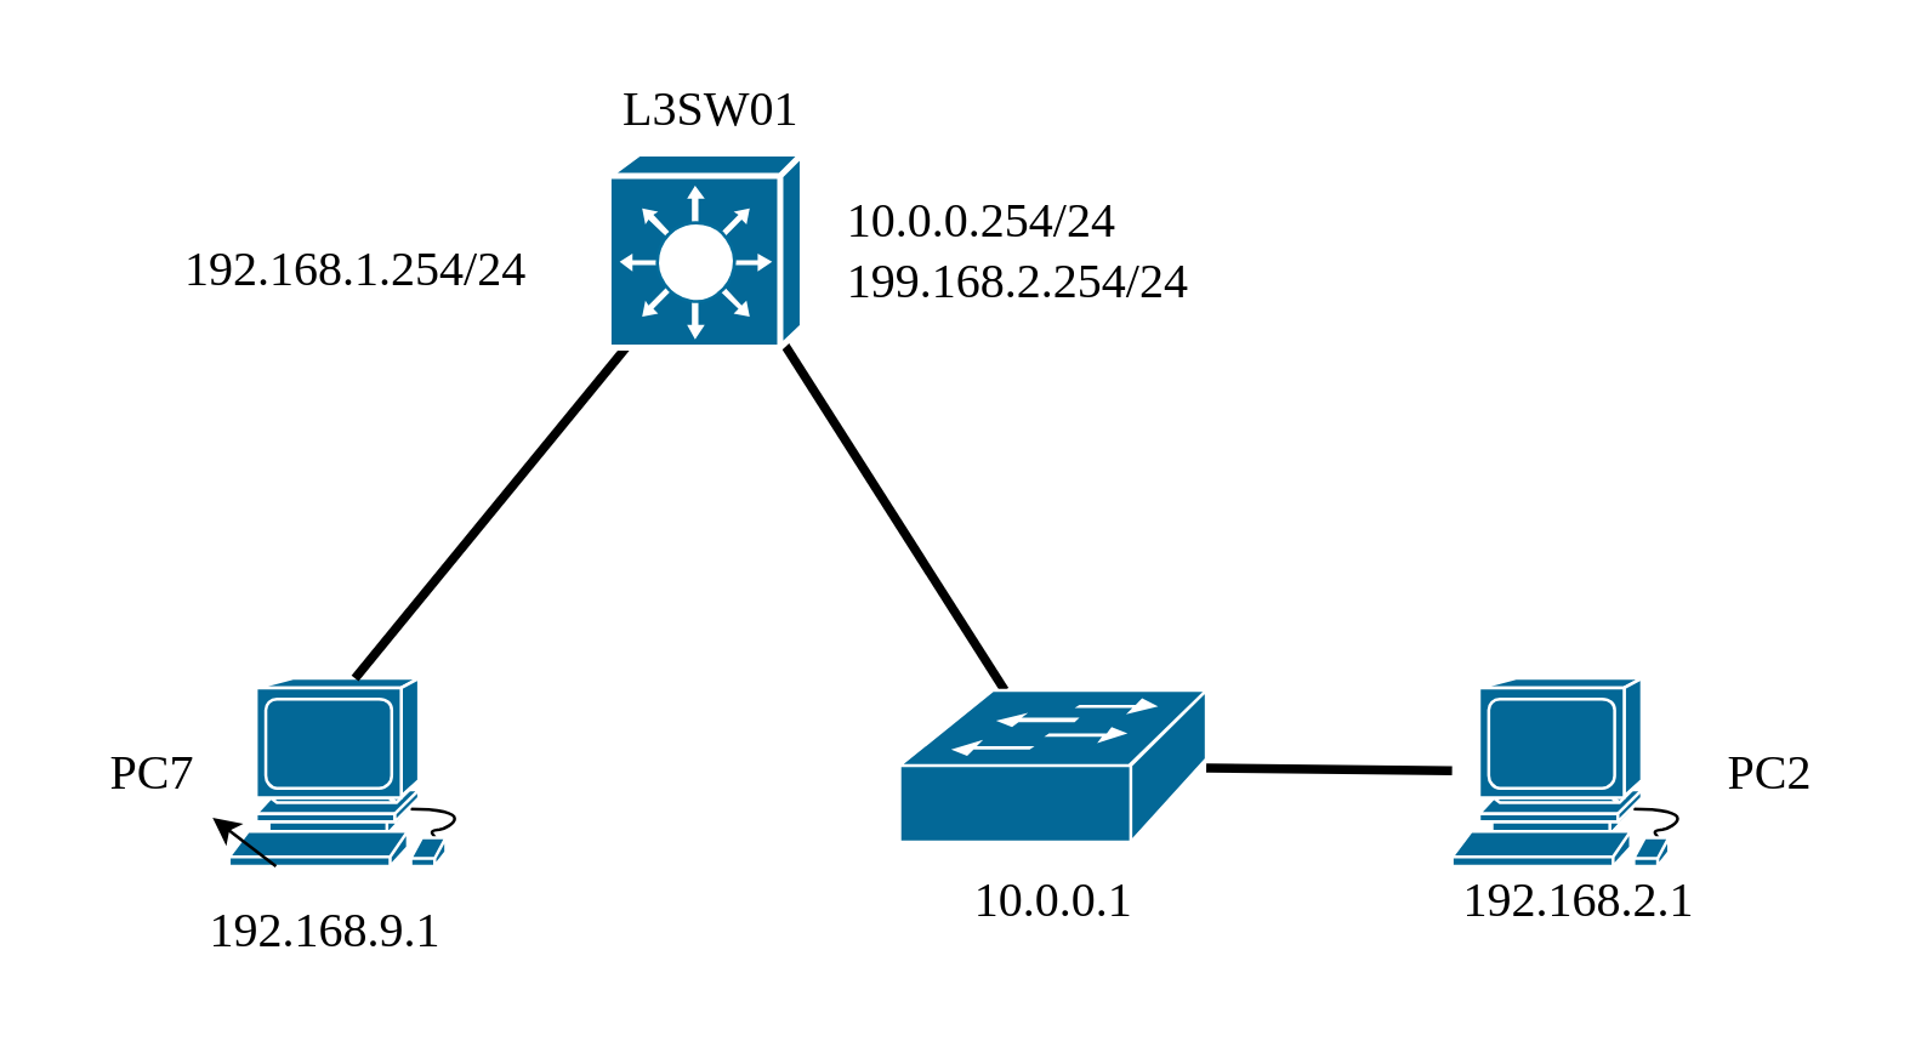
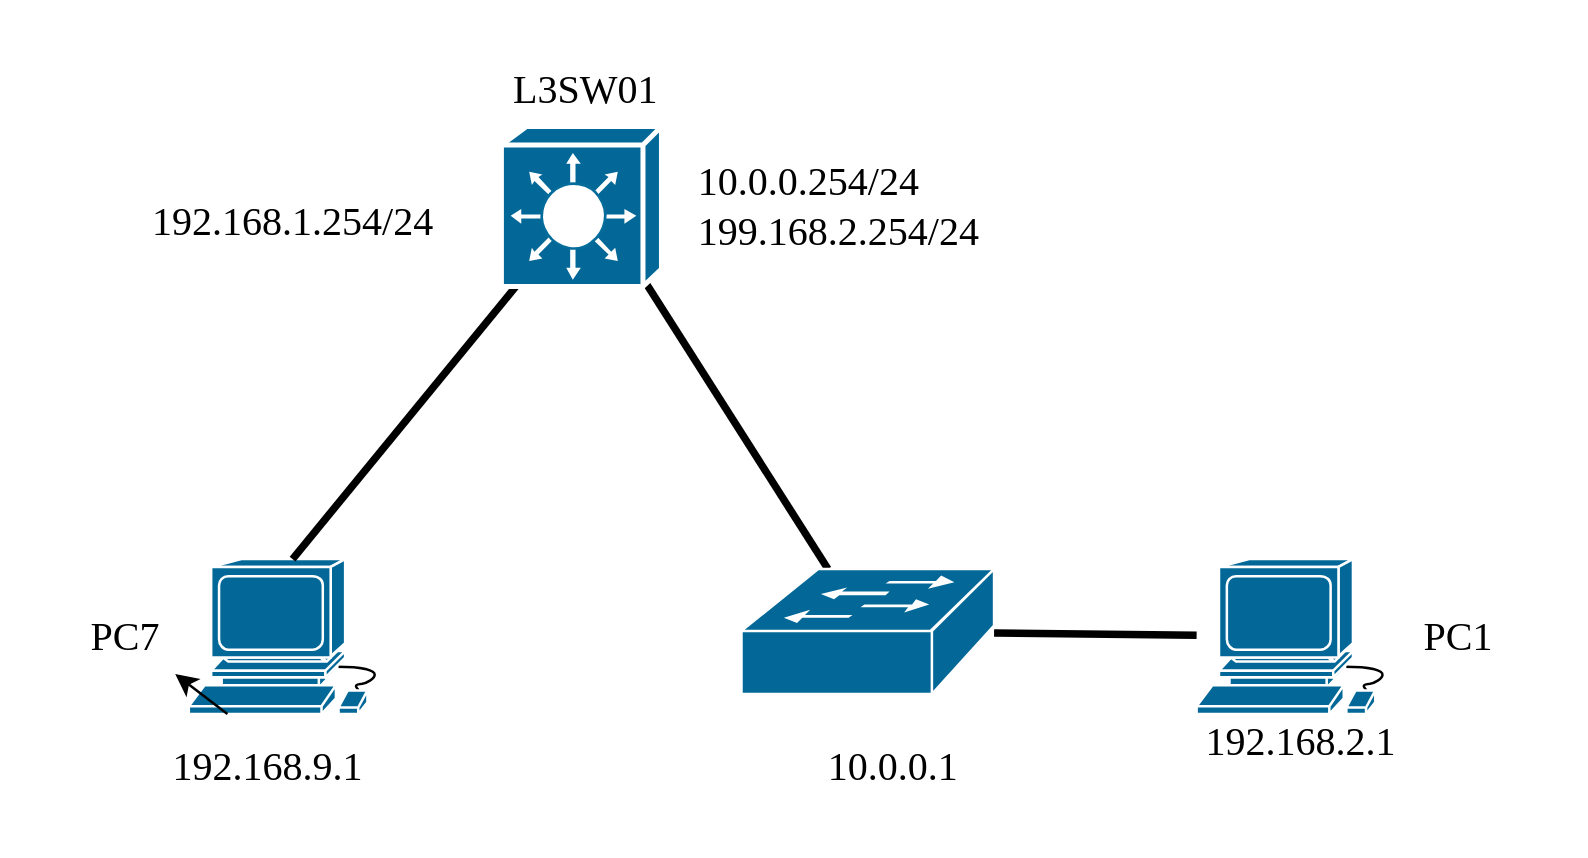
- <mxCell id="16" value="PC2" style="text;html=1;strokeColor=none;fillColor=none;align=center;verticalAlign=middle;whiteSpace=wrap;rounded=0;strokeWidth=1;fontColor=#000000;fontFamily=Verdana;fontSize=16;" vertex="1" parent="1"><mxGeometry x="553" y="239" width="60" height="30" as="geometry" /></mxCell>
+ <mxCell id="16" value="PC1" style="text;html=1;strokeColor=none;fillColor=none;align=center;verticalAlign=middle;whiteSpace=wrap;rounded=0;strokeWidth=1;fontColor=#000000;fontFamily=Verdana;fontSize=16;" vertex="1" parent="1"><mxGeometry x="553" y="239" width="60" height="30" as="geometry" /></mxCell>
- <mxCell id="6" value="10.0.0.1" style="text;html=1;strokeColor=none;fillColor=none;align=center;verticalAlign=middle;whiteSpace=wrap;rounded=0;strokeWidth=1;fontColor=#000000;fontFamily=Verdana;fontSize=16;" parent="1" vertex="1"><mxGeometry x="316.5" y="281" width="60" height="30" as="geometry" /></mxCell>
+ <mxCell id="6" value="10.0.0.1" style="text;html=1;strokeColor=none;fillColor=none;align=center;verticalAlign=middle;whiteSpace=wrap;rounded=0;strokeWidth=1;fontColor=#000000;fontFamily=Verdana;fontSize=16;" parent="1" vertex="1"><mxGeometry x="326.5" y="291" width="60" height="30" as="geometry" /></mxCell>
